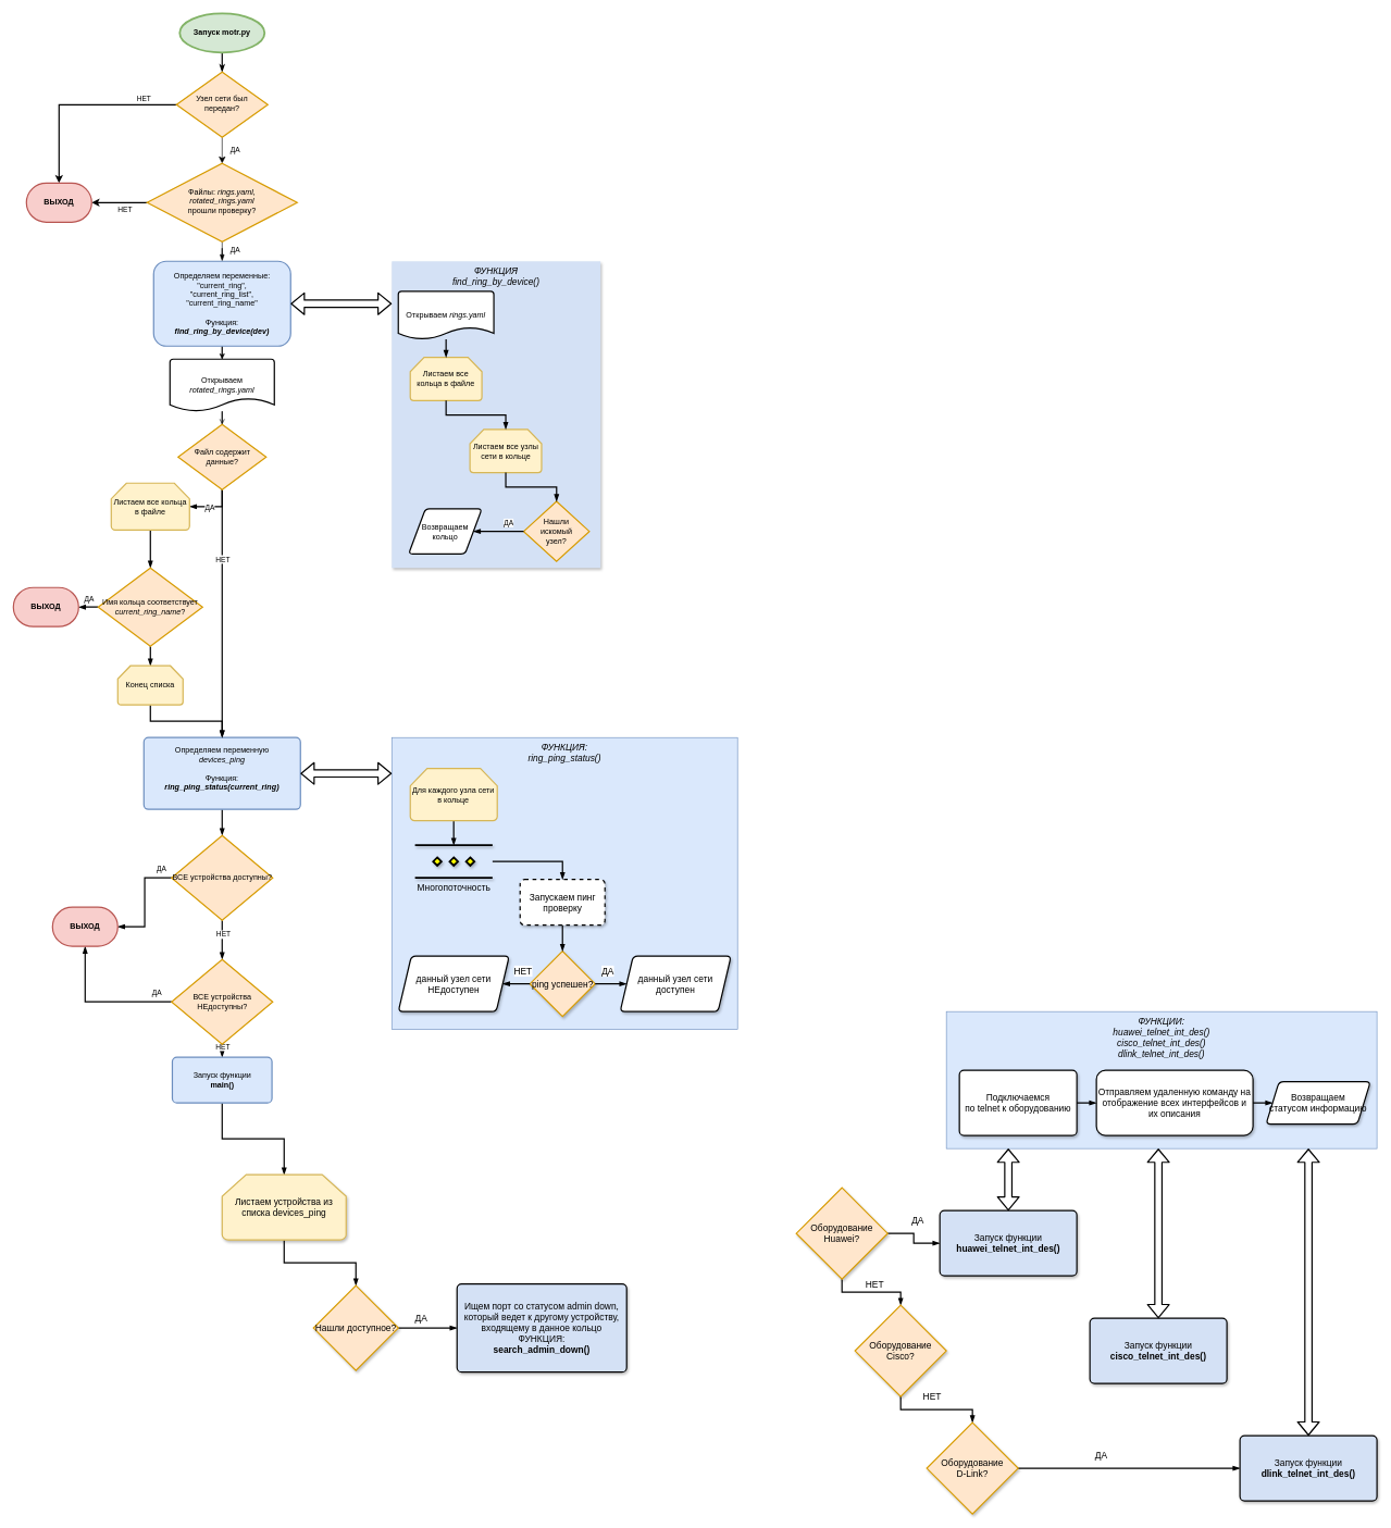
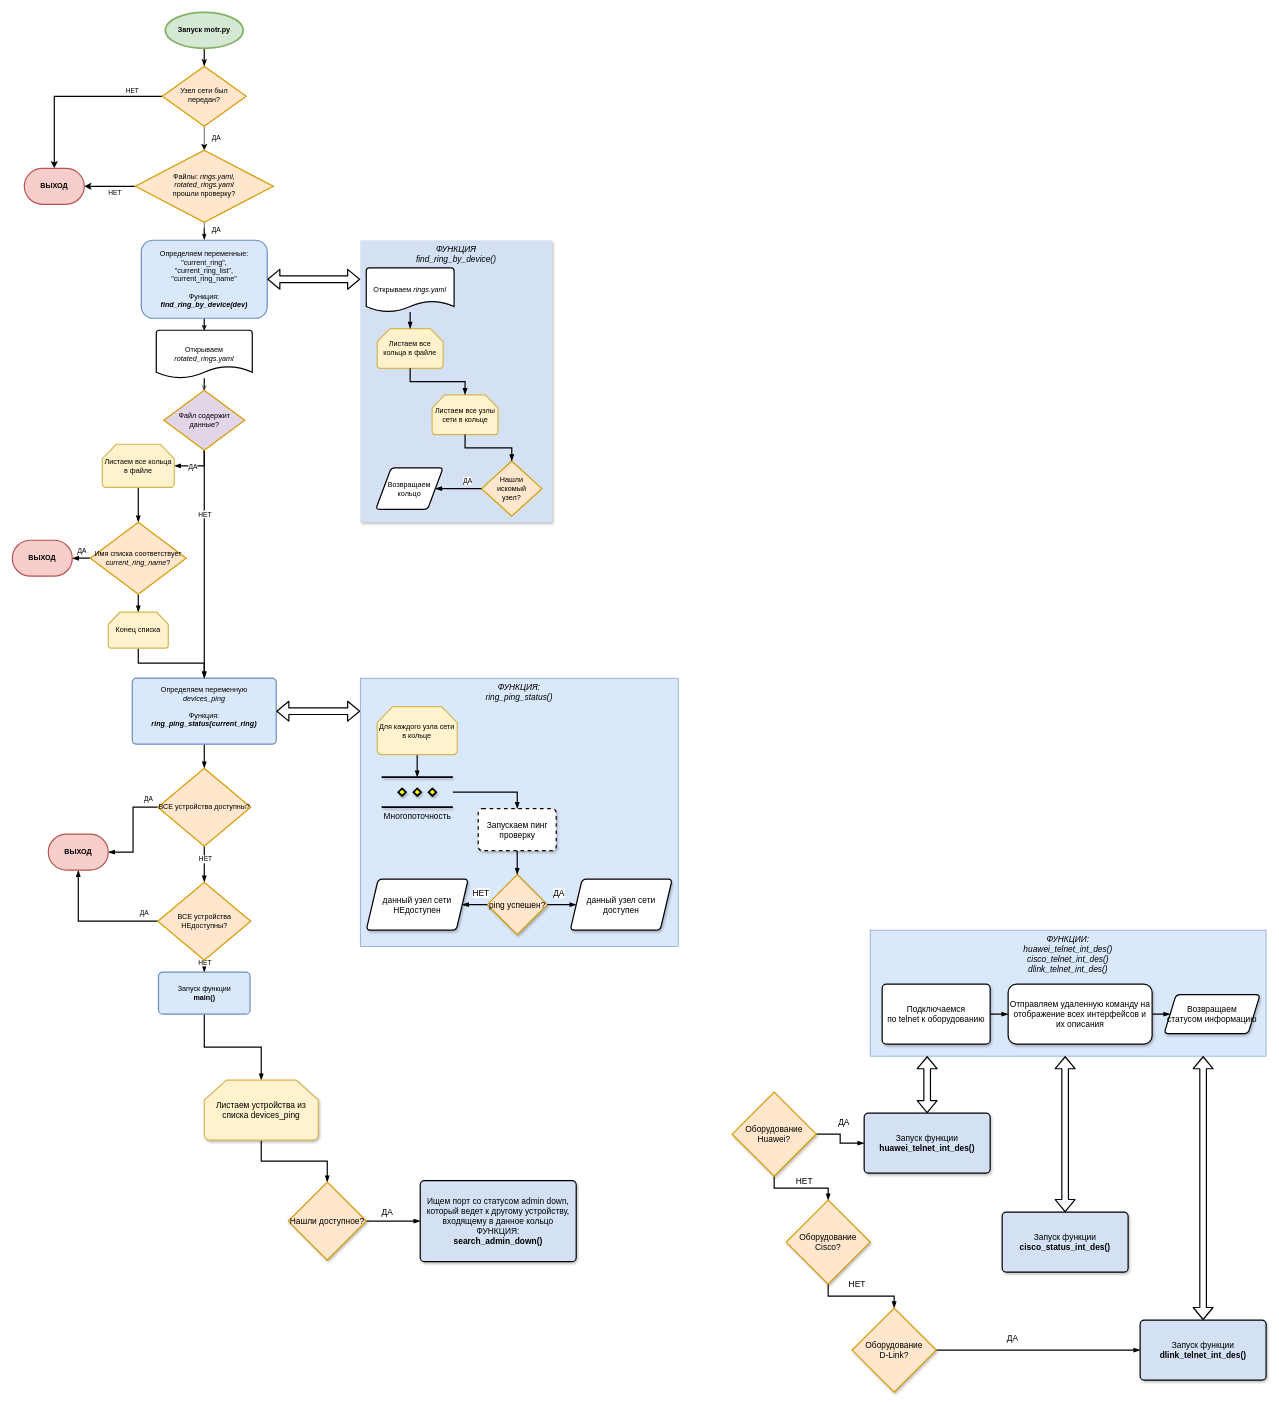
- <mxCell id="21" value="Файл содержит данные?" style="rhombus;whiteSpace=wrap;html=1;strokeWidth=2;fillColor=#ffe6cc;strokeColor=#d79b00;" vertex="1" parent="1"><mxGeometry x="272.5" y="650" width="135" height="100" as="geometry" /></mxCell>
+ <mxCell id="21" value="Файл содержит данные?" style="rhombus;whiteSpace=wrap;html=1;strokeWidth=2;fillColor=#e1d5e7;strokeColor=#d79b00;" vertex="1" parent="1"><mxGeometry x="272.5" y="650" width="135" height="100" as="geometry" /></mxCell>
- <mxCell id="27" value="&lt;div align=&quot;center&quot;&gt;Имя кольца соответствует&lt;/div&gt;&lt;div align=&quot;center&quot;&gt;&lt;i&gt;current_ring_name&lt;/i&gt;?&lt;br&gt;&lt;/div&gt;" style="rhombus;whiteSpace=wrap;html=1;strokeWidth=2;fillColor=#ffe6cc;strokeColor=#d79b00;align=center;" vertex="1" parent="1"><mxGeometry x="150" y="870" width="160" height="120" as="geometry" /></mxCell>
+ <mxCell id="27" value="&lt;div align=&quot;center&quot;&gt;Имя списка соответствует&lt;/div&gt;&lt;div align=&quot;center&quot;&gt;&lt;i&gt;current_ring_name&lt;/i&gt;?&lt;br&gt;&lt;/div&gt;" style="rhombus;whiteSpace=wrap;html=1;strokeWidth=2;fillColor=#ffe6cc;strokeColor=#d79b00;align=center;" vertex="1" parent="1"><mxGeometry x="150" y="870" width="160" height="120" as="geometry" /></mxCell>
- <mxCell id="91" value="Запуск функции&lt;b&gt;&lt;br&gt;cisco_telnet_int_des()&lt;/b&gt;" style="rounded=1;whiteSpace=wrap;html=1;absoluteArcSize=1;arcSize=14;strokeWidth=2;shadow=1;fillColor=#D4E1F5;fontSize=14;fontColor=#000000;" vertex="1" parent="1"><mxGeometry x="1670" y="2020" width="210" height="100" as="geometry" /></mxCell>
+ <mxCell id="91" value="Запуск функции&lt;b&gt;&lt;br&gt;cisco_status_int_des()&lt;/b&gt;" style="rounded=1;whiteSpace=wrap;html=1;absoluteArcSize=1;arcSize=14;strokeWidth=2;shadow=1;fillColor=#D4E1F5;fontSize=14;fontColor=#000000;" vertex="1" parent="1"><mxGeometry x="1670" y="2020" width="210" height="100" as="geometry" /></mxCell>
